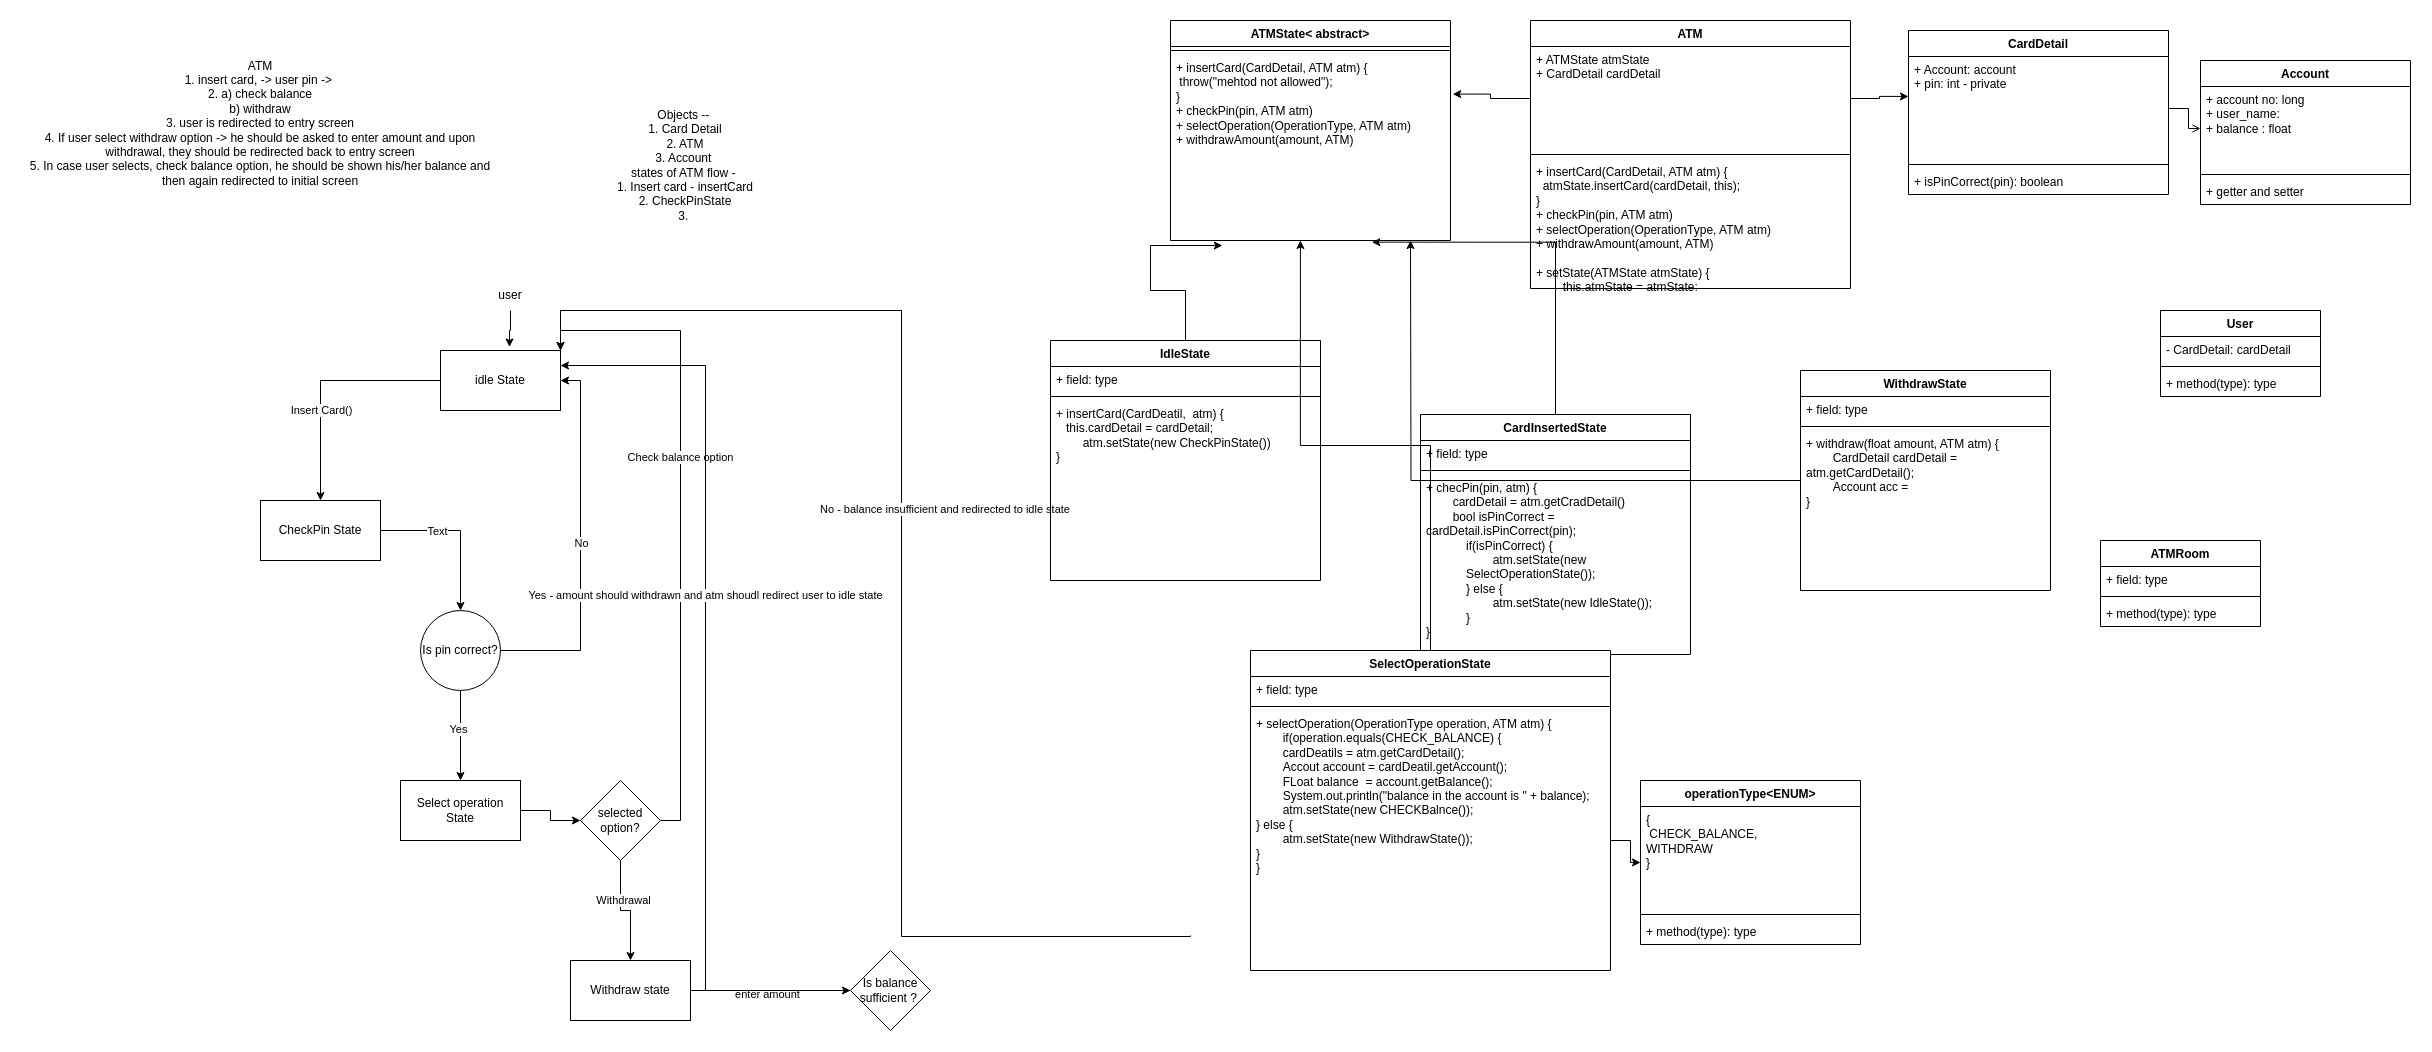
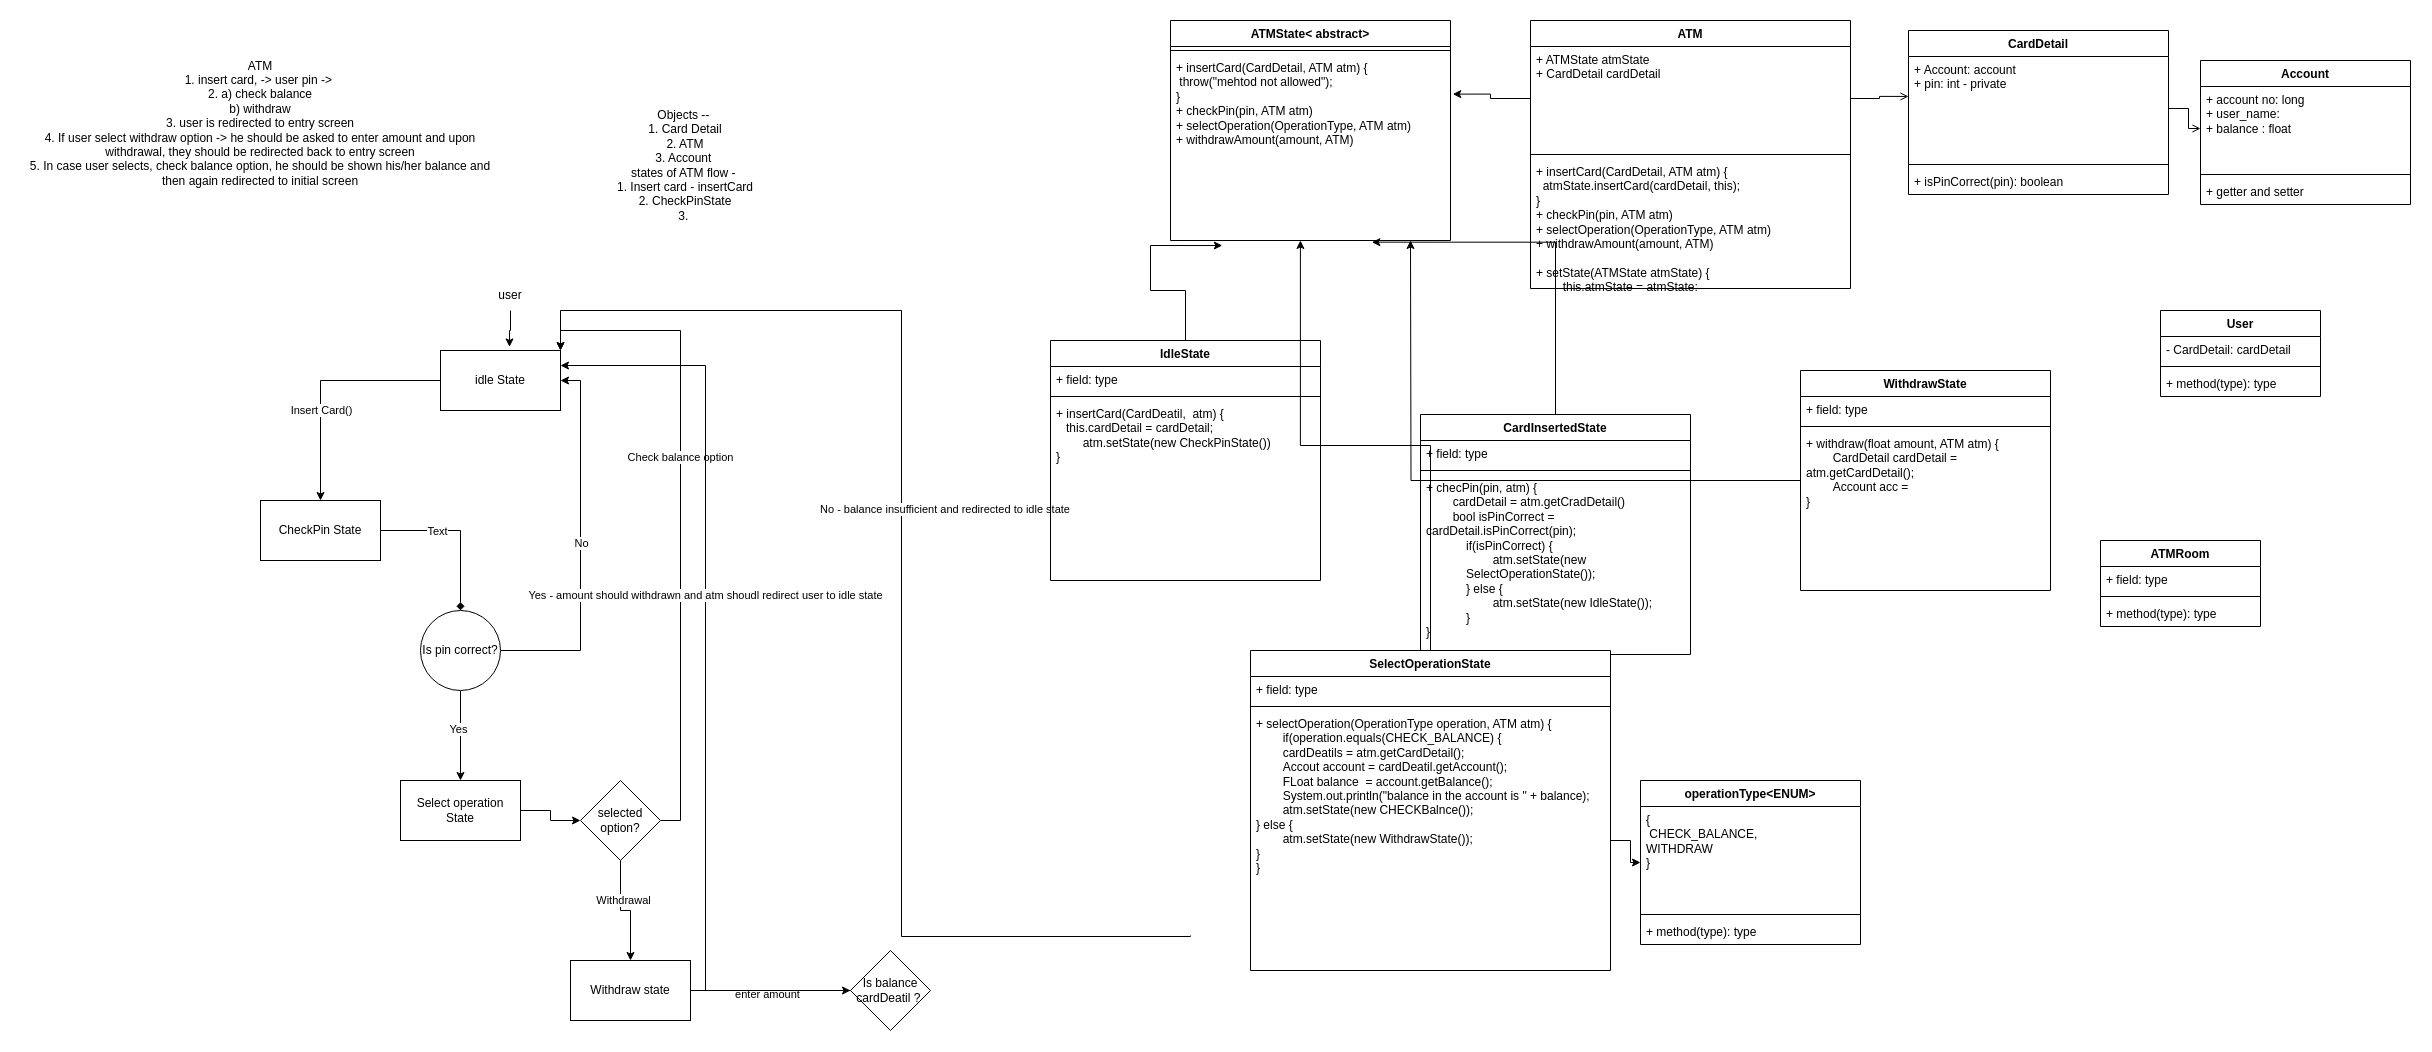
- <mxCell id="48" style="edgeStyle=orthogonalEdgeStyle;rounded=0;orthogonalLoop=1;jettySize=auto;html=1;entryX=0;entryY=0.384;entryDx=0;entryDy=0;entryPerimeter=0;" edge="1" parent="1" source="40" target="45"><mxGeometry relative="1" as="geometry" /></mxCell>
+ <mxCell id="48" style="edgeStyle=orthogonalEdgeStyle;rounded=0;orthogonalLoop=1;jettySize=auto;html=1;entryX=0;entryY=0.384;entryDx=0;entryDy=0;entryPerimeter=0;endArrow=open;" edge="1" parent="1" source="40" target="45"><mxGeometry relative="1" as="geometry" /></mxCell>
- <mxCell id="9" style="edgeStyle=orthogonalEdgeStyle;rounded=0;orthogonalLoop=1;jettySize=auto;html=1;" edge="1" parent="1" source="11" target="16"><mxGeometry relative="1" as="geometry"><mxPoint x="500" y="570" as="targetPoint" /></mxGeometry></mxCell>
+ <mxCell id="9" style="edgeStyle=orthogonalEdgeStyle;rounded=0;orthogonalLoop=1;jettySize=auto;html=1;endArrow=diamond;" edge="1" parent="1" source="11" target="16"><mxGeometry relative="1" as="geometry"><mxPoint x="500" y="570" as="targetPoint" /></mxGeometry></mxCell>
- <mxCell id="31" value="Is balance sufficient ?&amp;nbsp;" style="rhombus;whiteSpace=wrap;html=1;" vertex="1" parent="1"><mxGeometry x="850" y="950" width="80" height="80" as="geometry" /></mxCell>
+ <mxCell id="31" value="Is balance cardDeatil ?&amp;nbsp;" style="rhombus;whiteSpace=wrap;html=1;" vertex="1" parent="1"><mxGeometry x="850" y="950" width="80" height="80" as="geometry" /></mxCell>
